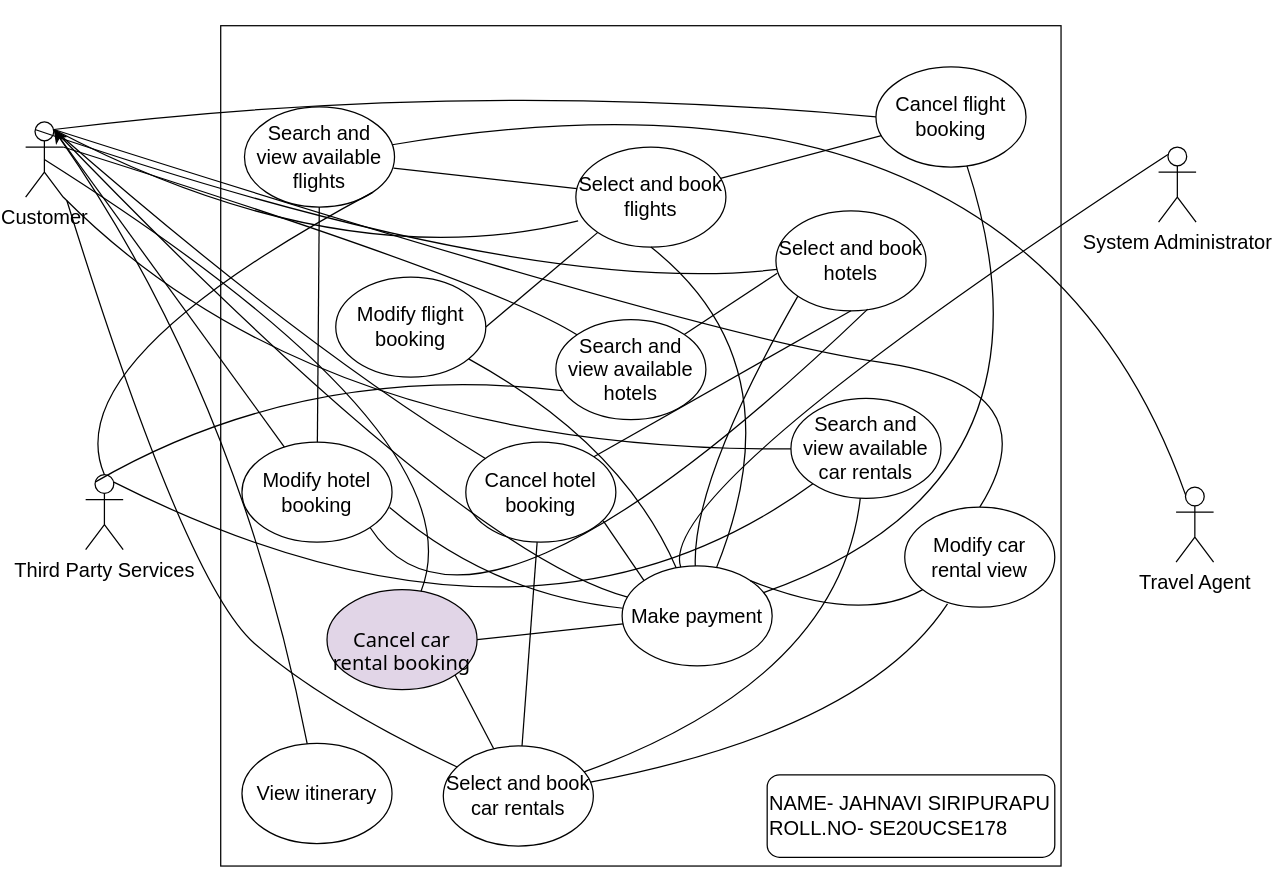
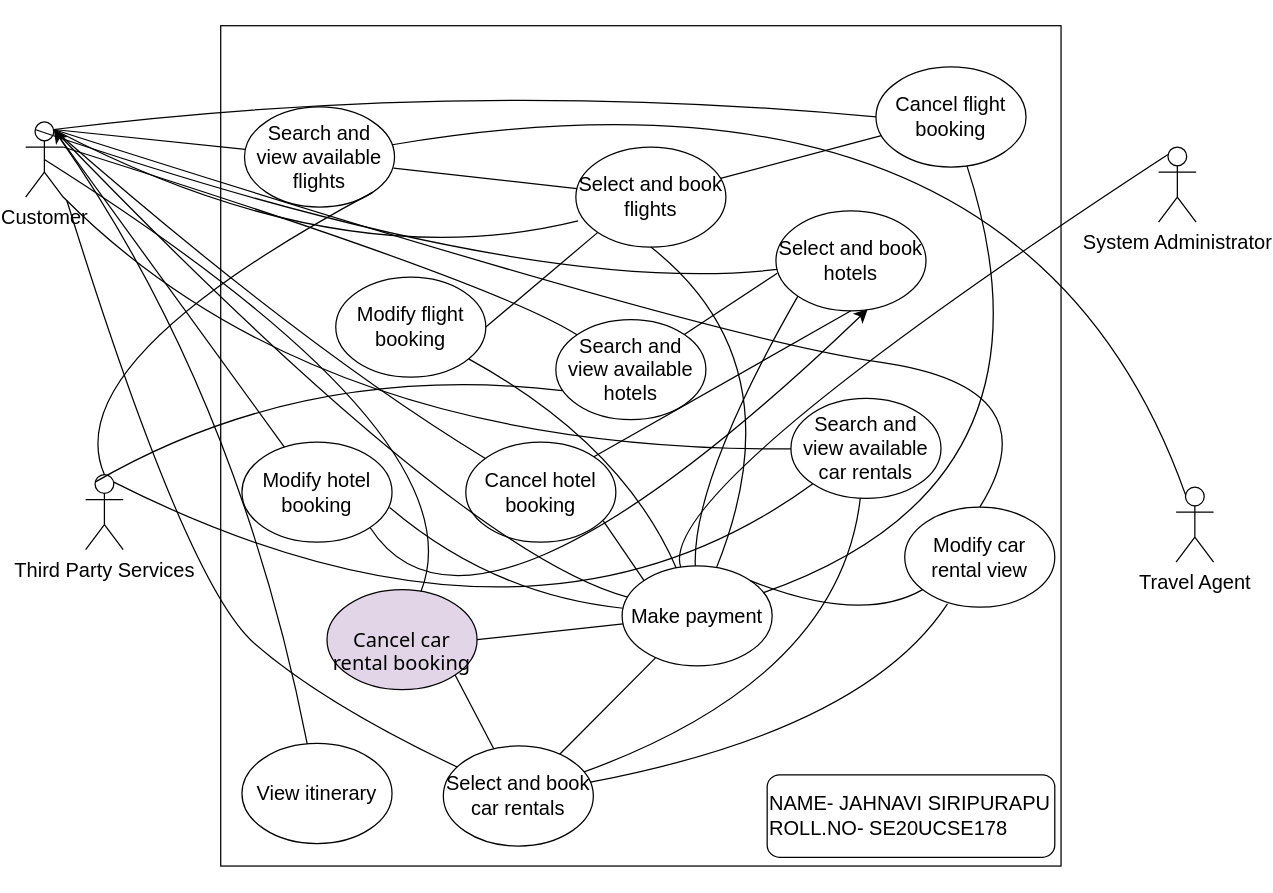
- <mxCell id="27" value="" style="endArrow=none;html=1;rounded=0;fontSize=12;fontColor=#000000;startSize=8;endSize=8;curved=1;entryX=0.612;entryY=0.983;entryDx=0;entryDy=0;entryPerimeter=0;exitX=1;exitY=1;exitDx=0;exitDy=0;" edge="1" parent="1" source="11" target="10"><mxGeometry width="50" height="50" relative="1" as="geometry"><mxPoint x="423" y="435" as="sourcePoint" /><mxPoint x="473" y="385" as="targetPoint" /><Array as="points"><mxPoint x="378" y="549" /></Array></mxGeometry></mxCell>
+ <mxCell id="27" value="" style="endArrow=classic;html=1;rounded=0;fontSize=12;fontColor=#000000;startSize=8;endSize=8;curved=1;entryX=0.612;entryY=0.983;entryDx=0;entryDy=0;entryPerimeter=0;exitX=1;exitY=1;exitDx=0;exitDy=0;" edge="1" parent="1" source="11" target="10"><mxGeometry width="50" height="50" relative="1" as="geometry"><mxPoint x="423" y="435" as="sourcePoint" /><mxPoint x="473" y="385" as="targetPoint" /><Array as="points"><mxPoint x="378" y="549" /></Array></mxGeometry></mxCell>
- <mxCell id="40" value="" style="endArrow=none;html=1;rounded=0;fontSize=12;fontColor=#000000;startSize=8;endSize=8;curved=1;" edge="1" parent="1" source="7" target="11"><mxGeometry width="50" height="50" relative="1" as="geometry"><mxPoint x="359" y="359" as="sourcePoint" /><mxPoint x="409" y="309" as="targetPoint" /></mxGeometry></mxCell>
+ <mxCell id="40" value="" style="endArrow=none;html=1;rounded=0;fontSize=12;fontColor=#000000;startSize=8;endSize=8;curved=1;entryX=0.75;entryY=0.1;entryDx=0;entryDy=0;entryPerimeter=0;" edge="1" parent="1" source="7" target="3"><mxGeometry width="50" height="50" relative="1" as="geometry"><mxPoint x="359" y="359" as="sourcePoint" /><mxPoint x="409" y="309" as="targetPoint" /></mxGeometry></mxCell>
- <mxCell id="38" value="" style="endArrow=none;html=1;rounded=0;fontSize=12;fontColor=#000000;startSize=8;endSize=8;curved=1;" edge="1" parent="1" source="16" target="15"><mxGeometry width="50" height="50" relative="1" as="geometry"><mxPoint x="423" y="435" as="sourcePoint" /><mxPoint x="473" y="385" as="targetPoint" /></mxGeometry></mxCell>
+ <mxCell id="38" value="" style="endArrow=none;html=1;rounded=0;fontSize=12;fontColor=#000000;startSize=8;endSize=8;curved=1;" edge="1" parent="1" source="16" target="17"><mxGeometry width="50" height="50" relative="1" as="geometry"><mxPoint x="423" y="435" as="sourcePoint" /><mxPoint x="473" y="385" as="targetPoint" /></mxGeometry></mxCell>
